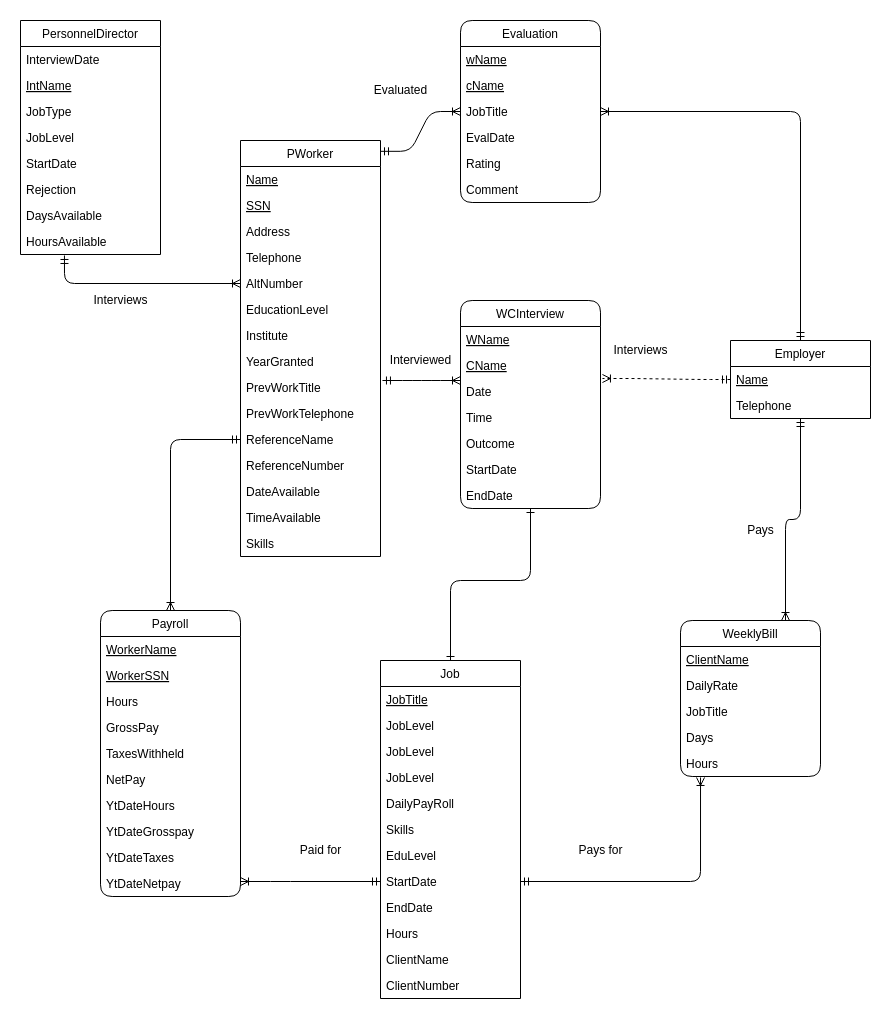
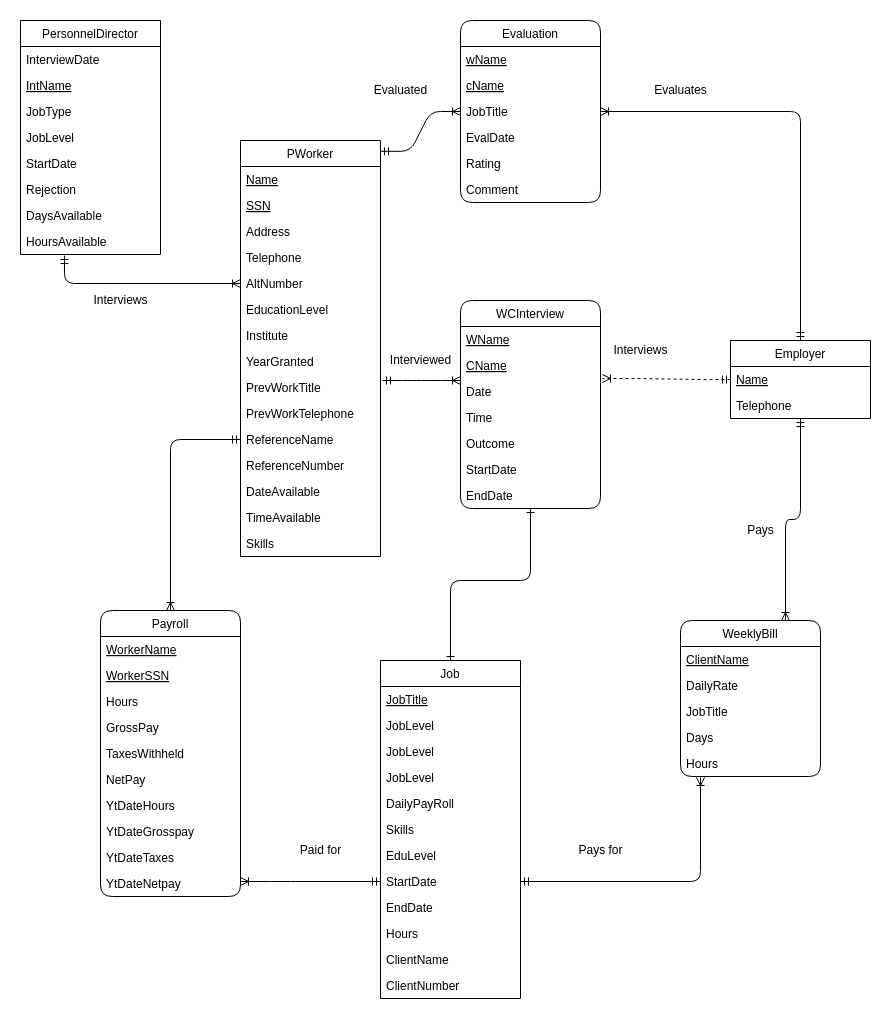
+ <mxCell id="88" value="Evaluates" style="text;html=1;resizable=0;autosize=1;align=center;verticalAlign=middle;points=[];fillColor=none;strokeColor=none;rounded=0;" parent="1" vertex="1"><mxGeometry x="645" y="80" width="70" height="20" as="geometry" /></mxCell>
